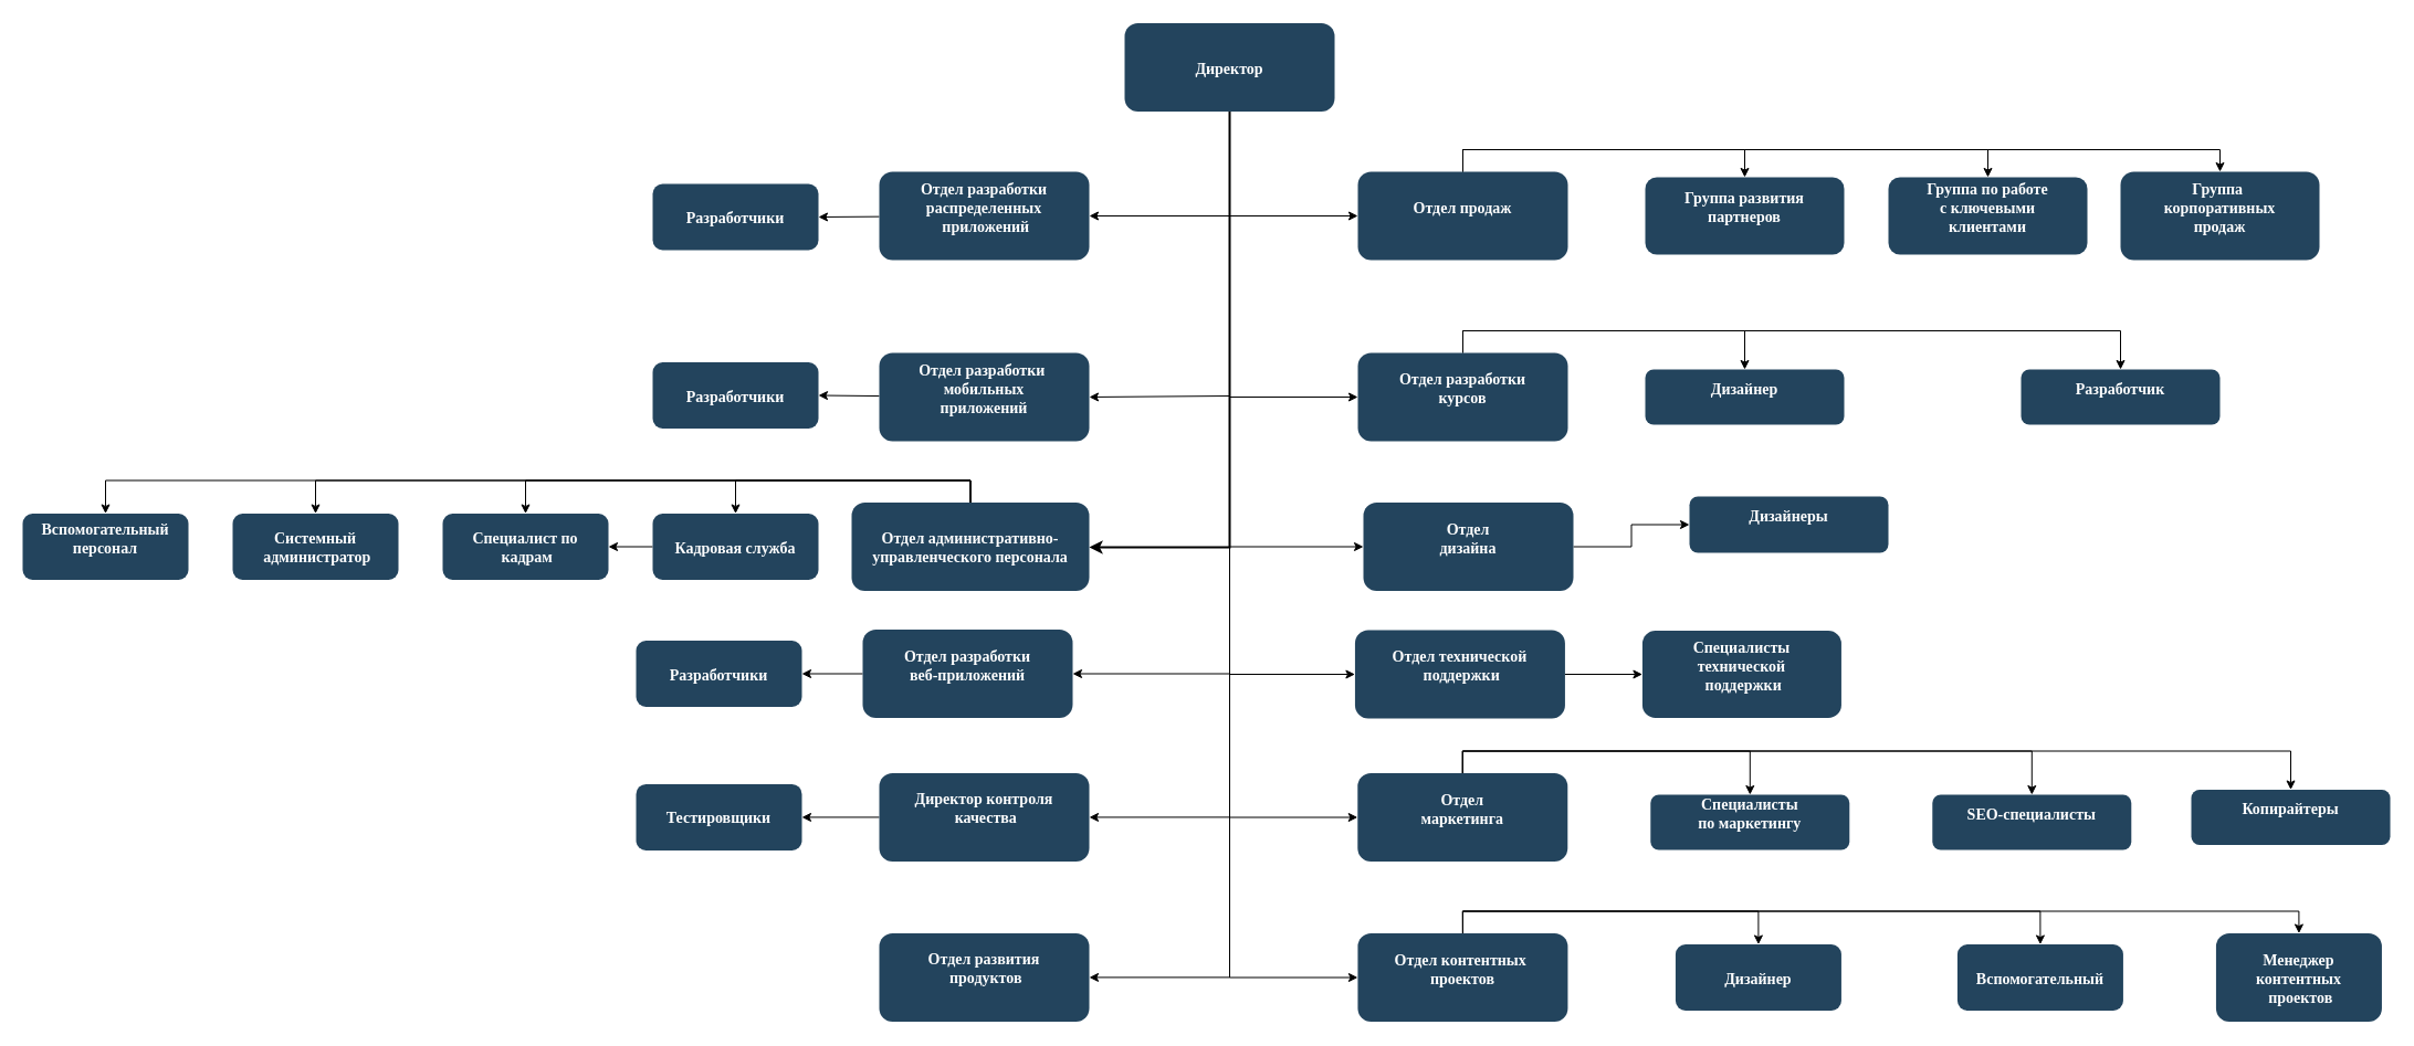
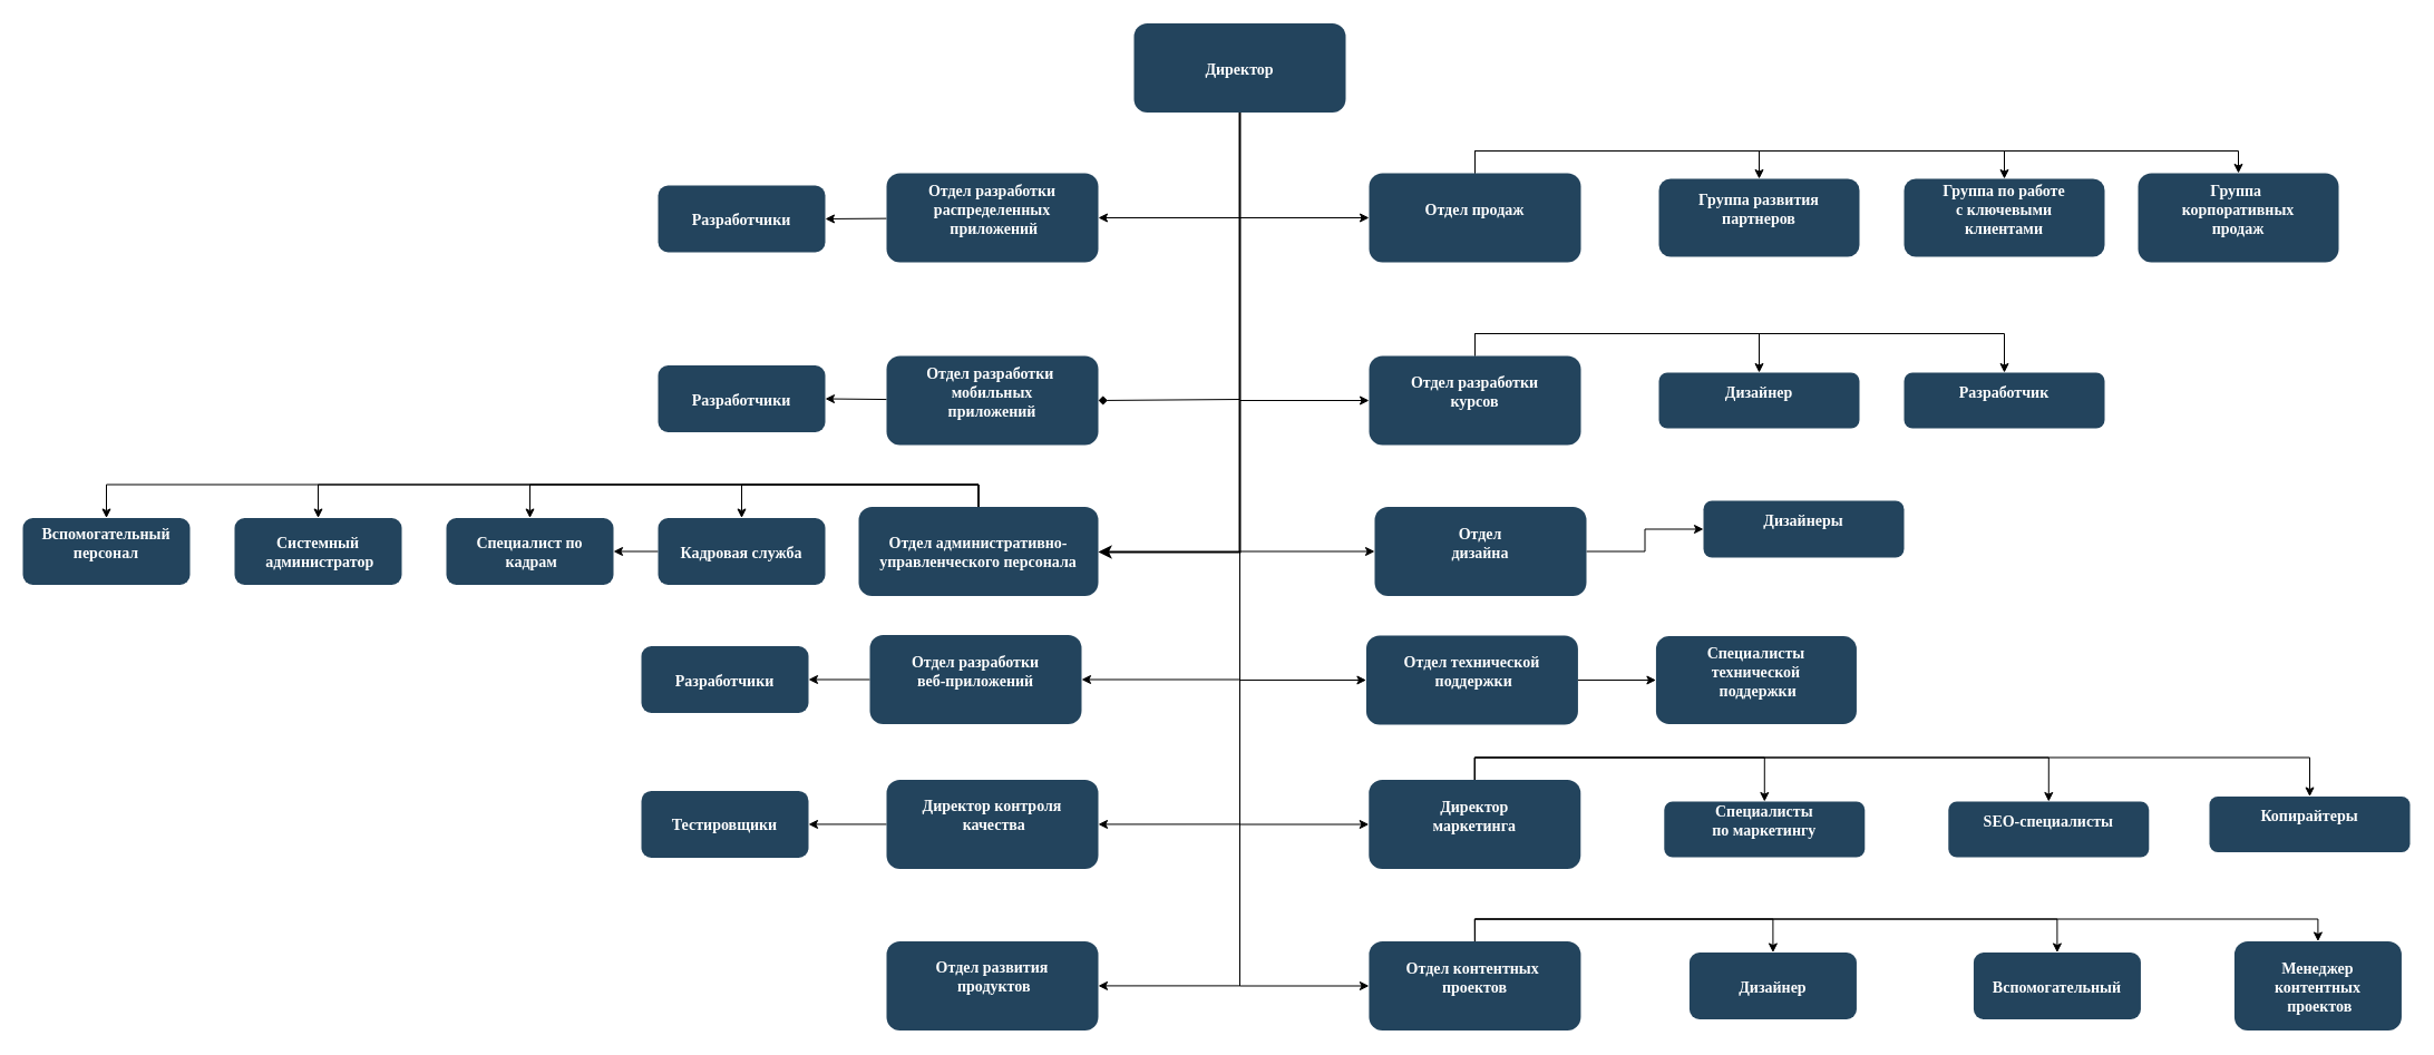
- <mxCell id="2" style="edgeStyle=none;rounded=0;orthogonalLoop=1;jettySize=auto;html=1;exitX=0.5;exitY=1;exitDx=0;exitDy=0;entryX=1;entryY=0.5;entryDx=0;entryDy=0;" parent="1" source="13" target="17" edge="1"><mxGeometry relative="1" as="geometry"><Array as="points"><mxPoint x="1112" y="135" /><mxPoint x="1112" y="358" /></Array></mxGeometry></mxCell>
+ <mxCell id="2" style="edgeStyle=none;rounded=0;orthogonalLoop=1;jettySize=auto;html=1;exitX=0.5;exitY=1;exitDx=0;exitDy=0;entryX=1;entryY=0.5;entryDx=0;entryDy=0;endArrow=diamond;" parent="1" source="13" target="17" edge="1"><mxGeometry relative="1" as="geometry"><Array as="points"><mxPoint x="1112" y="135" /><mxPoint x="1112" y="358" /></Array></mxGeometry></mxCell>
- <mxCell id="63" value="Разработчик&#10;" style="rounded=1;fillColor=#23445D;gradientColor=none;strokeColor=none;fontColor=#FFFFFF;fontStyle=1;fontFamily=Tahoma;fontSize=14" parent="1" vertex="1"><mxGeometry x="1828" y="334" width="180" height="50" as="geometry" /></mxCell>
+ <mxCell id="63" value="Разработчик&#10;" style="rounded=1;fillColor=#23445D;gradientColor=none;strokeColor=none;fontColor=#FFFFFF;fontStyle=1;fontFamily=Tahoma;fontSize=14" parent="1" vertex="1"><mxGeometry x="1708" y="334" width="180" height="50" as="geometry" /></mxCell>
- <mxCell id="58" value="Отдел &#10;маркетинга&#10;" style="rounded=1;fillColor=#23445D;gradientColor=none;strokeColor=none;fontColor=#FFFFFF;fontStyle=1;fontFamily=Tahoma;fontSize=14" parent="1" vertex="1"><mxGeometry x="1227.786" y="699.5" width="190" height="80" as="geometry" /></mxCell>
+ <mxCell id="58" value="Директор &#10;маркетинга&#10;" style="rounded=1;fillColor=#23445D;gradientColor=none;strokeColor=none;fontColor=#FFFFFF;fontStyle=1;fontFamily=Tahoma;fontSize=14" parent="1" vertex="1"><mxGeometry x="1227.786" y="699.5" width="190" height="80" as="geometry" /></mxCell>
